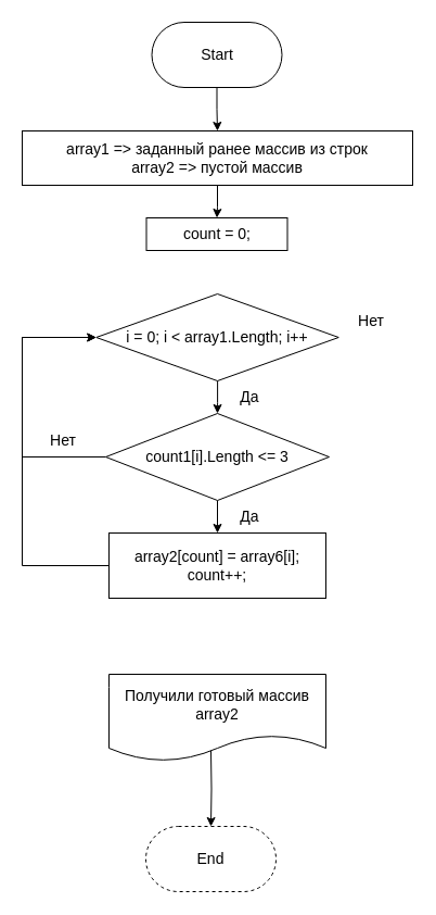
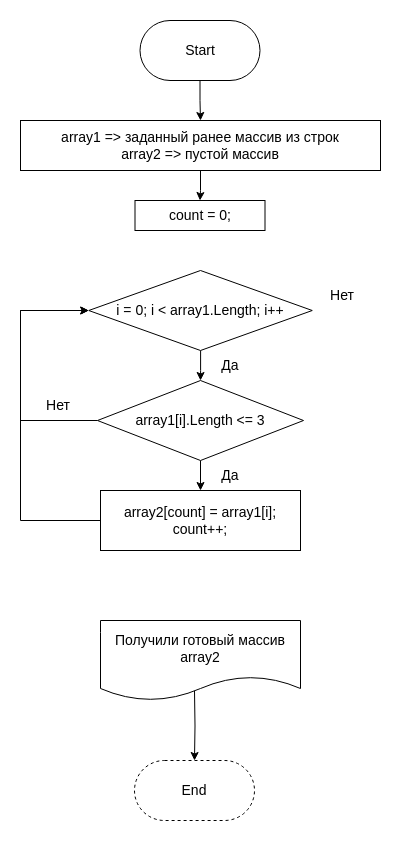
- <mxCell id="10" value="&lt;font style=&quot;font-size: 14px;&quot;&gt;count1[i].Length &amp;lt;= 3&lt;/font&gt;" style="rhombus;whiteSpace=wrap;html=1;" parent="1" vertex="1"><mxGeometry x="97" y="380" width="206" height="80" as="geometry" /></mxCell>
+ <mxCell id="10" value="&lt;font style=&quot;font-size: 14px;&quot;&gt;array1[i].Length &amp;lt;= 3&lt;/font&gt;" style="rhombus;whiteSpace=wrap;html=1;" parent="1" vertex="1"><mxGeometry x="97" y="380" width="206" height="80" as="geometry" /></mxCell>
- <mxCell id="15" value="&lt;div&gt;array2[count] = array6[i];&lt;/div&gt;&lt;div&gt;count++;&lt;/div&gt;" style="rounded=0;whiteSpace=wrap;html=1;fontSize=14;" parent="1" vertex="1"><mxGeometry x="100" y="490" width="200" height="60" as="geometry" /></mxCell>
+ <mxCell id="15" value="&lt;div&gt;array2[count] = array1[i];&lt;/div&gt;&lt;div&gt;count++;&lt;/div&gt;" style="rounded=0;whiteSpace=wrap;html=1;fontSize=14;" parent="1" vertex="1"><mxGeometry x="100" y="490" width="200" height="60" as="geometry" /></mxCell>
